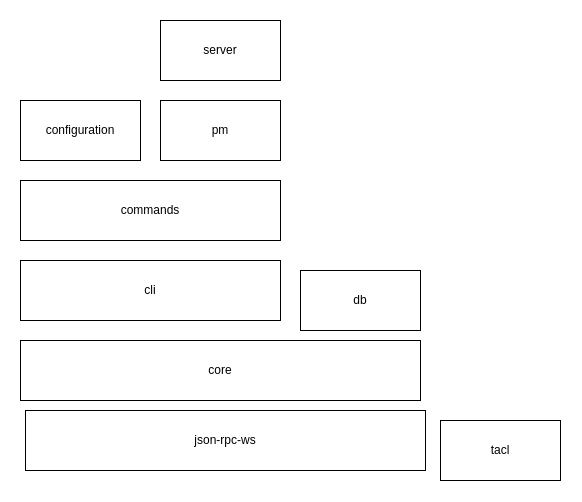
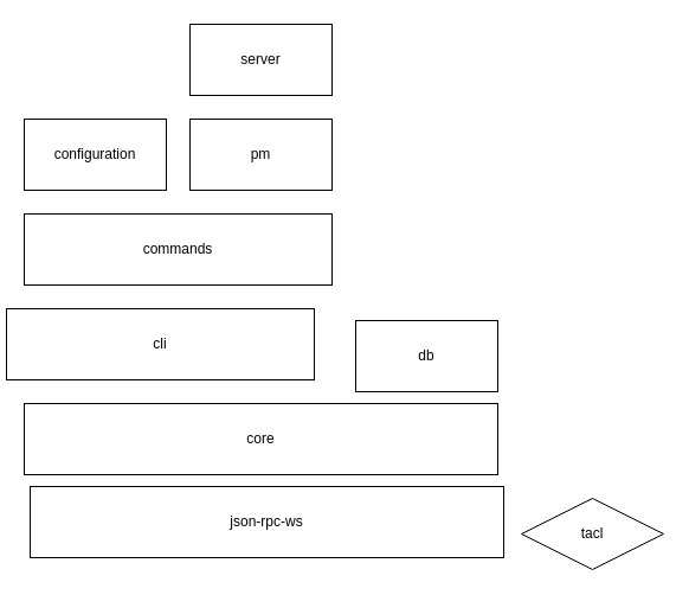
- <mxCell id="2" value="cli" style="rounded=0;whiteSpace=wrap;html=1;" vertex="1" parent="1"><mxGeometry x="20" y="260" width="260" height="60" as="geometry" /></mxCell>
+ <mxCell id="2" value="cli" style="rounded=0;whiteSpace=wrap;html=1;" vertex="1" parent="1"><mxGeometry x="5" y="260" width="260" height="60" as="geometry" /></mxCell>
- <mxCell id="10" value="tacl" style="rounded=0;whiteSpace=wrap;html=1;" vertex="1" parent="1"><mxGeometry x="440" y="420" width="120" height="60" as="geometry" /></mxCell>
+ <mxCell id="10" value="tacl" style="rhombus;whiteSpace=wrap;html=1;" vertex="1" parent="1"><mxGeometry x="440" y="420" width="120" height="60" as="geometry" /></mxCell>
